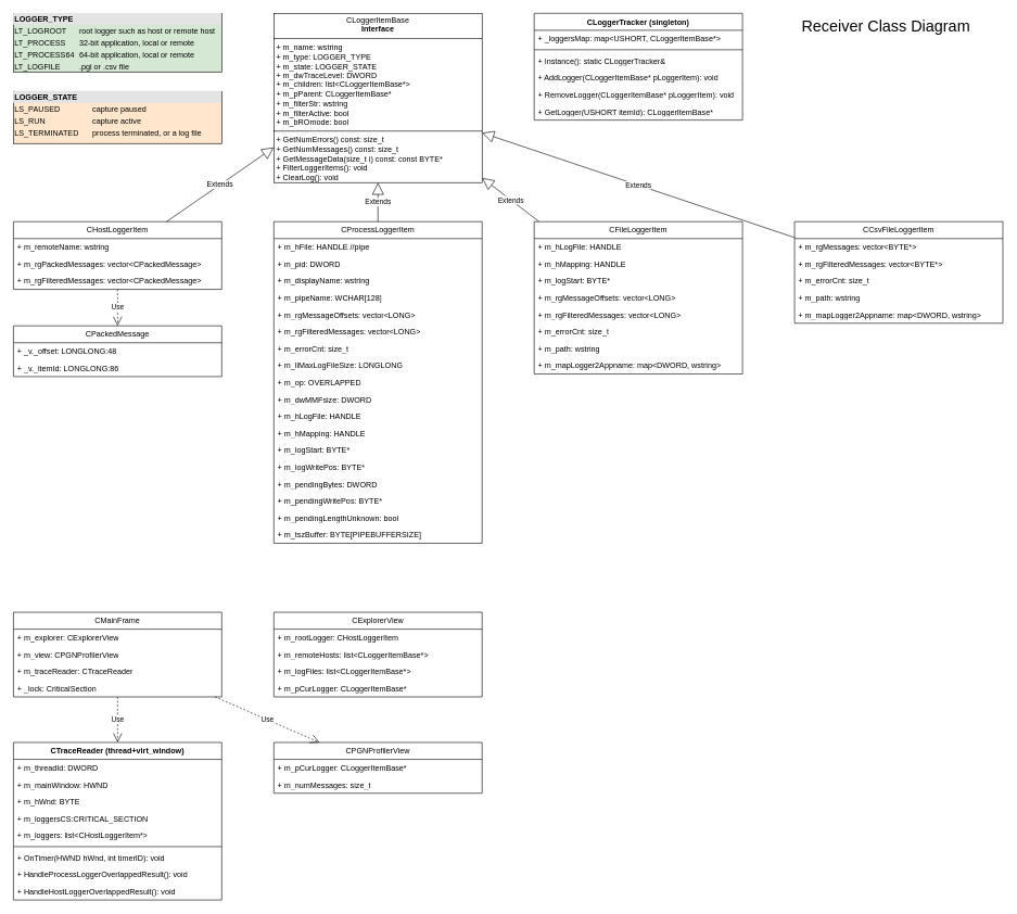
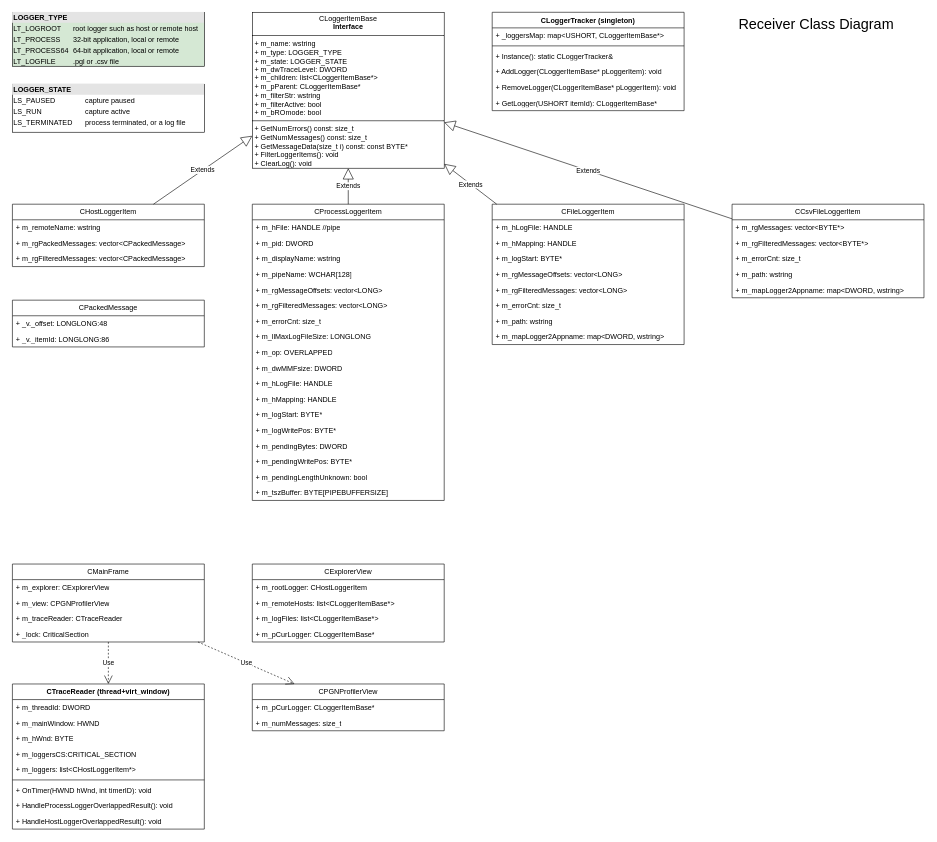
- <mxCell id="12" value="&lt;div style=&quot;box-sizing:border-box;width:100%;background:#e4e4e4;padding:2px;&quot;&gt;&lt;font color=&quot;#000000&quot;&gt;&lt;b&gt;LOGGER_STATE&lt;/b&gt;&lt;/font&gt;&lt;/div&gt;&lt;table style=&quot;width:100%;font-size:1em;&quot; cellpadding=&quot;2&quot; cellspacing=&quot;0&quot;&gt;&lt;tbody&gt;&lt;tr&gt;&lt;td&gt;LS_PAUSED&lt;/td&gt;&lt;td&gt;capture paused&lt;/td&gt;&lt;/tr&gt;&lt;tr&gt;&lt;td&gt;LS_RUN&lt;/td&gt;&lt;td&gt;capture active&lt;/td&gt;&lt;/tr&gt;&lt;tr&gt;&lt;td&gt;LS_TERMINATED&lt;/td&gt;&lt;td&gt;process terminated, or a log file&lt;/td&gt;&lt;/tr&gt;&lt;/tbody&gt;&lt;/table&gt;" style="verticalAlign=top;align=left;overflow=fill;html=1;whiteSpace=wrap;fillColor=#ffe6cc;" parent="1" vertex="1"><mxGeometry x="20" y="140" width="320" height="80" as="geometry" /></mxCell>
+ <mxCell id="12" value="&lt;div style=&quot;box-sizing:border-box;width:100%;background:#e4e4e4;padding:2px;&quot;&gt;&lt;font color=&quot;#000000&quot;&gt;&lt;b&gt;LOGGER_STATE&lt;/b&gt;&lt;/font&gt;&lt;/div&gt;&lt;table style=&quot;width:100%;font-size:1em;&quot; cellpadding=&quot;2&quot; cellspacing=&quot;0&quot;&gt;&lt;tbody&gt;&lt;tr&gt;&lt;td&gt;LS_PAUSED&lt;/td&gt;&lt;td&gt;capture paused&lt;/td&gt;&lt;/tr&gt;&lt;tr&gt;&lt;td&gt;LS_RUN&lt;/td&gt;&lt;td&gt;capture active&lt;/td&gt;&lt;/tr&gt;&lt;tr&gt;&lt;td&gt;LS_TERMINATED&lt;/td&gt;&lt;td&gt;process terminated, or a log file&lt;/td&gt;&lt;/tr&gt;&lt;/tbody&gt;&lt;/table&gt;" style="verticalAlign=top;align=left;overflow=fill;html=1;whiteSpace=wrap;" parent="1" vertex="1"><mxGeometry x="20" y="140" width="320" height="80" as="geometry" /></mxCell>
- <mxCell id="62" value="Use" style="endArrow=open;endSize=12;dashed=1;html=1;rounded=0;" parent="1" source="7" target="52" edge="1"><mxGeometry width="160" relative="1" as="geometry"><mxPoint x="270" y="480" as="sourcePoint" /><mxPoint x="430" y="490" as="targetPoint" /></mxGeometry></mxCell>
